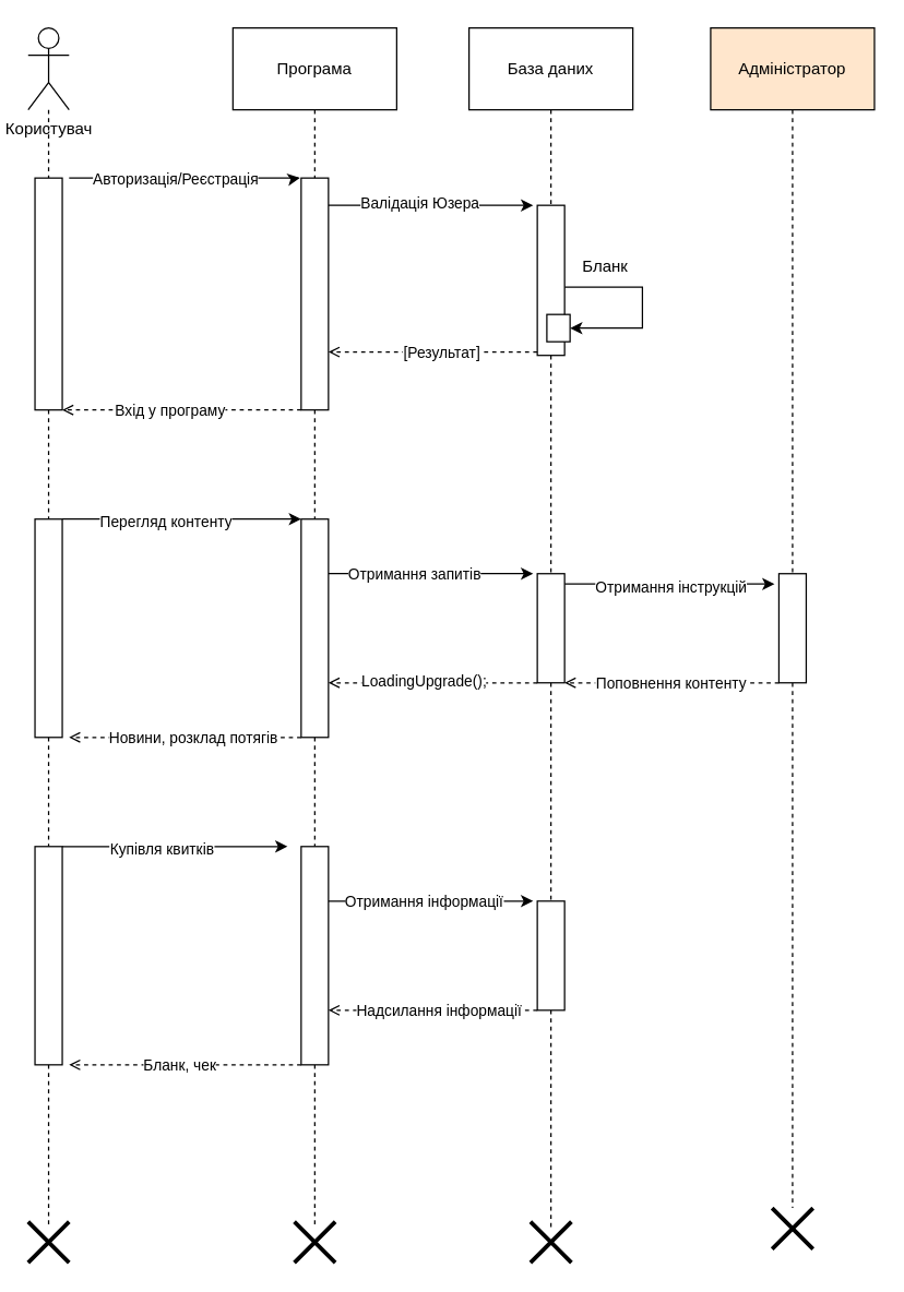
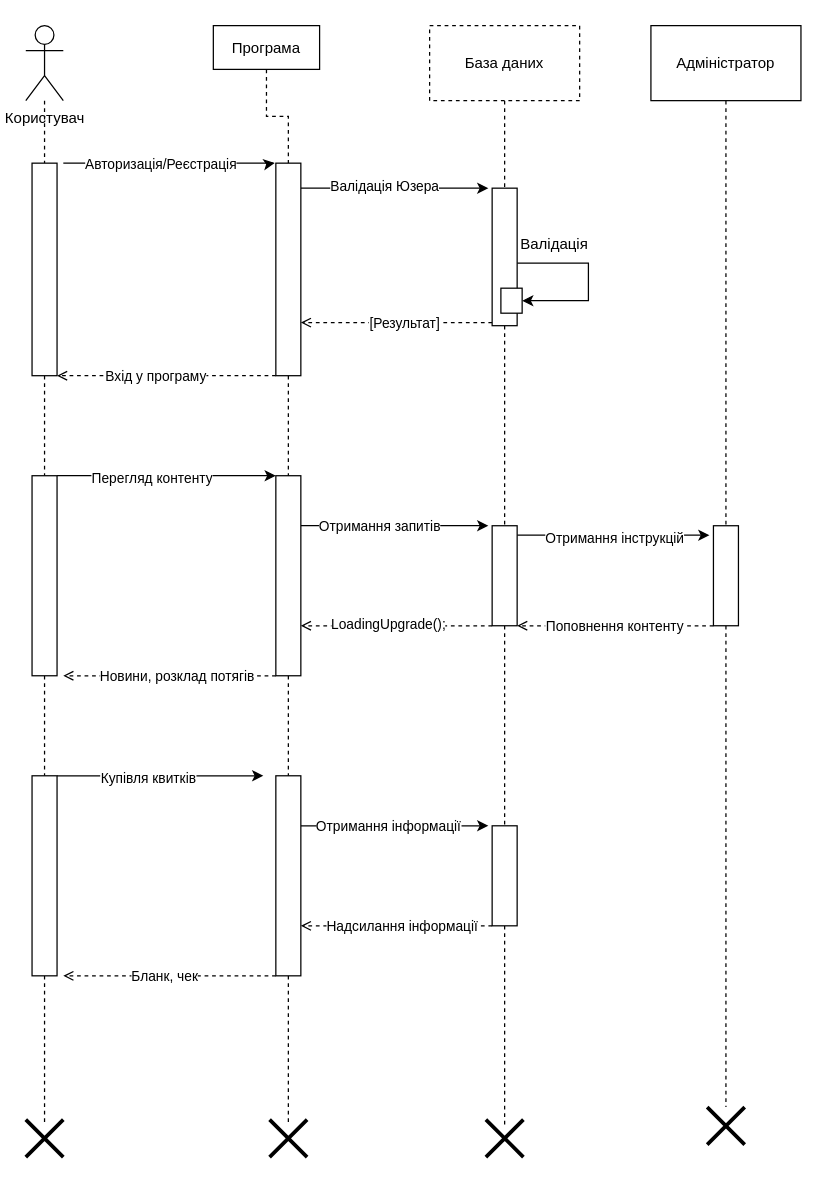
- <mxCell id="5" value="Програма" style="rounded=0;whiteSpace=wrap;html=1;" vertex="1" parent="1"><mxGeometry x="170" y="20" width="120" height="60" as="geometry" /></mxCell>
+ <mxCell id="5" value="Програма" style="rounded=0;whiteSpace=wrap;html=1;" vertex="1" parent="1"><mxGeometry x="170" y="20" width="85" height="35" as="geometry" /></mxCell>
- <mxCell id="7" value="База даних" style="rounded=0;whiteSpace=wrap;html=1;" vertex="1" parent="1"><mxGeometry x="343" y="20" width="120" height="60" as="geometry" /></mxCell>
+ <mxCell id="7" value="База даних" style="rounded=0;whiteSpace=wrap;html=1;dashed=1;" vertex="1" parent="1"><mxGeometry x="343" y="20" width="120" height="60" as="geometry" /></mxCell>
- <mxCell id="3" value="Адміністратор" style="rounded=0;whiteSpace=wrap;html=1;fillColor=#ffe6cc;" vertex="1" parent="1"><mxGeometry x="520" y="20" width="120" height="60" as="geometry" /></mxCell>
+ <mxCell id="3" value="Адміністратор" style="rounded=0;whiteSpace=wrap;html=1;" vertex="1" parent="1"><mxGeometry x="520" y="20" width="120" height="60" as="geometry" /></mxCell>
- <mxCell id="26" value="Бланк" style="text;html=1;strokeColor=none;fillColor=none;align=center;verticalAlign=middle;whiteSpace=wrap;rounded=0;" vertex="1" parent="1"><mxGeometry x="413" y="180" width="60" height="30" as="geometry" /></mxCell>
+ <mxCell id="26" value="Валідація" style="text;html=1;strokeColor=none;fillColor=none;align=center;verticalAlign=middle;whiteSpace=wrap;rounded=0;" vertex="1" parent="1"><mxGeometry x="413" y="180" width="60" height="30" as="geometry" /></mxCell>
